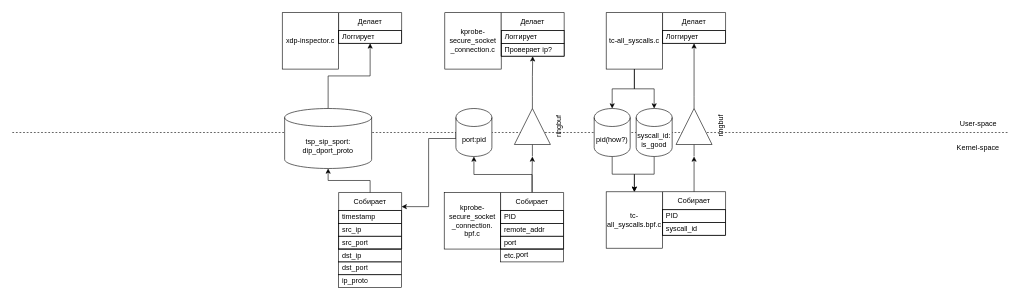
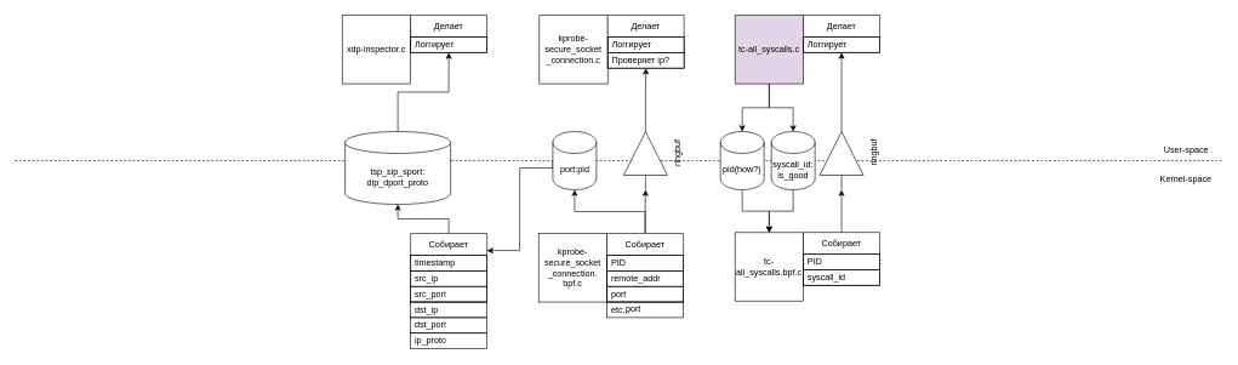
- <mxCell id="21" value="tc-all_syscalls.c" style="whiteSpace=wrap;html=1;aspect=fixed;" vertex="1" parent="20"><mxGeometry y="0.29" width="94" height="94" as="geometry" /></mxCell>
+ <mxCell id="21" value="tc-all_syscalls.c" style="whiteSpace=wrap;html=1;aspect=fixed;fillColor=#e1d5e7;" vertex="1" parent="20"><mxGeometry y="0.29" width="94" height="94" as="geometry" /></mxCell>
